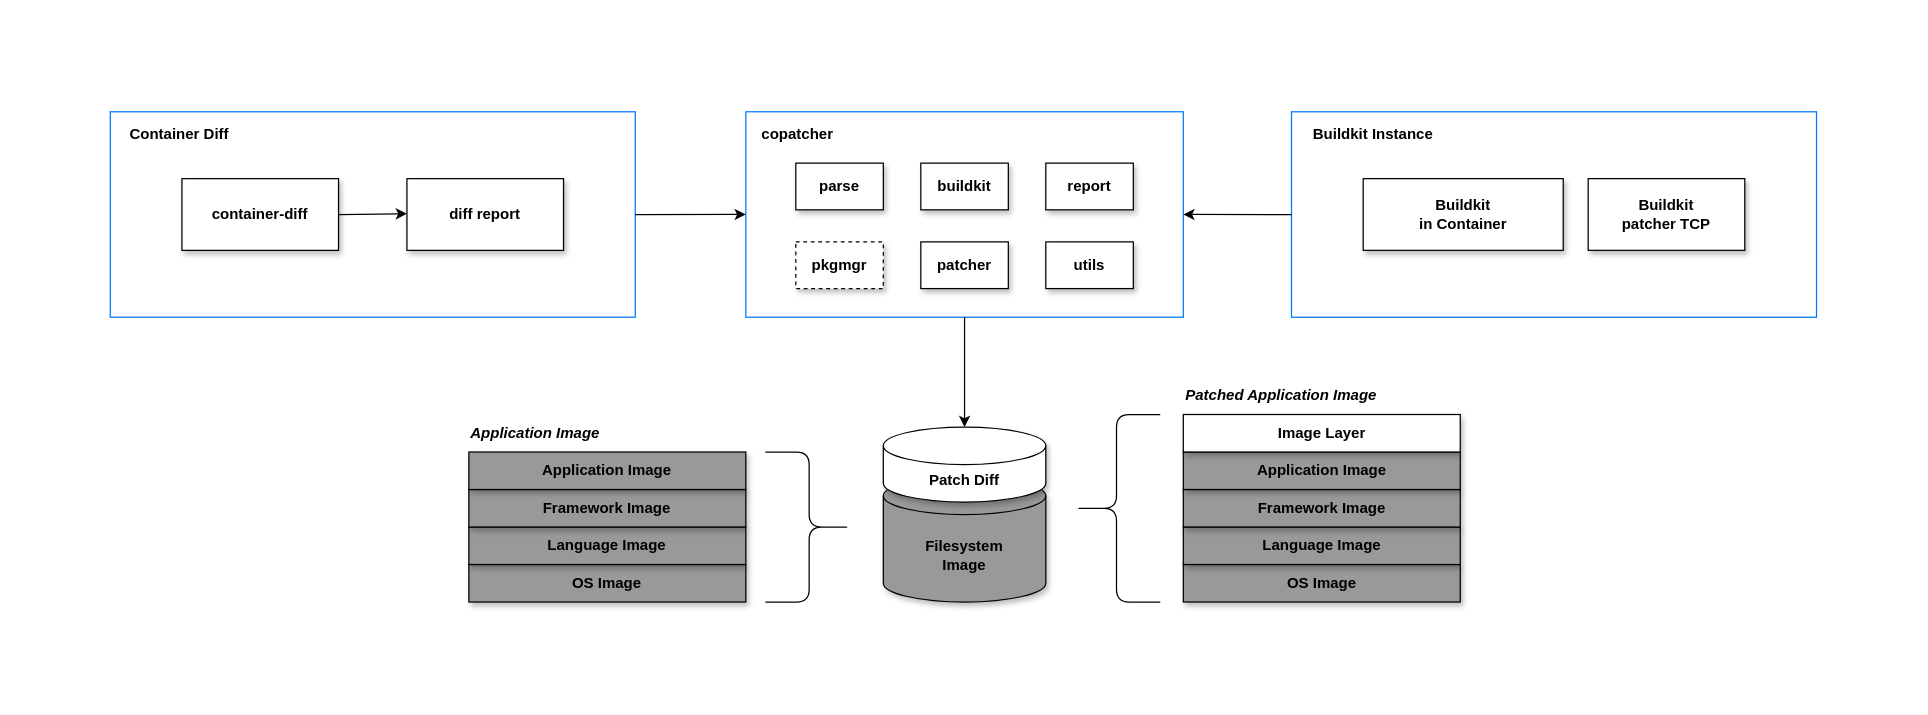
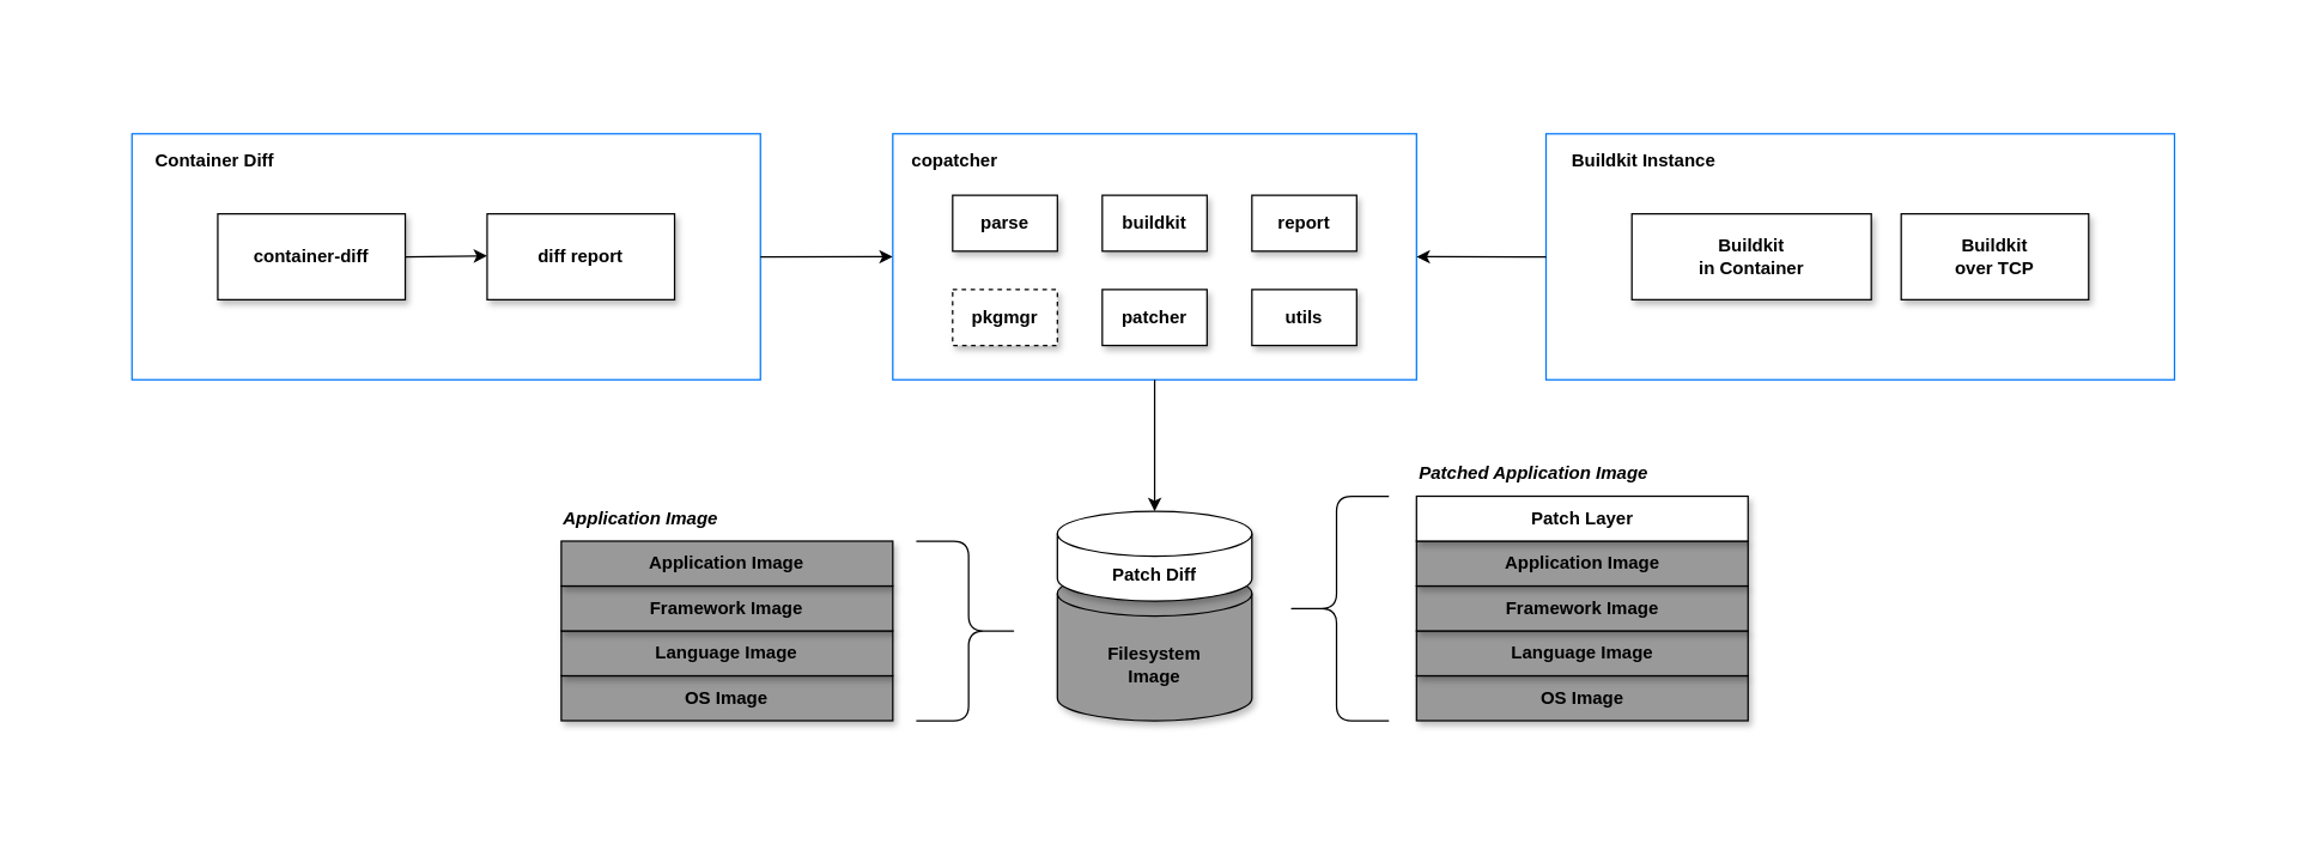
- <mxCell id="34" value="&lt;b style=&quot;border-color: var(--border-color);&quot;&gt;Buildkit&lt;br style=&quot;border-color: var(--border-color);&quot;&gt;patcher TCP&lt;/b&gt;" style="rounded=0;whiteSpace=wrap;html=1;strokeColor=#000000;fillColor=#FFFFFF;shadow=1;fontColor=#000000;" parent="1" vertex="1"><mxGeometry x="1269.86" y="142.42" width="125.27" height="57.35" as="geometry" /></mxCell>
+ <mxCell id="34" value="&lt;b style=&quot;border-color: var(--border-color);&quot;&gt;Buildkit&lt;br style=&quot;border-color: var(--border-color);&quot;&gt;over TCP&lt;/b&gt;" style="rounded=0;whiteSpace=wrap;html=1;strokeColor=#000000;fillColor=#FFFFFF;shadow=1;fontColor=#000000;" parent="1" vertex="1"><mxGeometry x="1269.86" y="142.42" width="125.27" height="57.35" as="geometry" /></mxCell>
- <mxCell id="18" value="Image Layer" style="rounded=0;whiteSpace=wrap;html=1;shadow=1;fillColor=#FFFFFF;fontStyle=1" parent="1" vertex="1"><mxGeometry x="945.95" y="331.1" width="221.55" height="30" as="geometry" /></mxCell>
+ <mxCell id="18" value="Patch Layer" style="rounded=0;whiteSpace=wrap;html=1;shadow=1;fillColor=#FFFFFF;fontStyle=1" parent="1" vertex="1"><mxGeometry x="945.95" y="331.1" width="221.55" height="30" as="geometry" /></mxCell>
